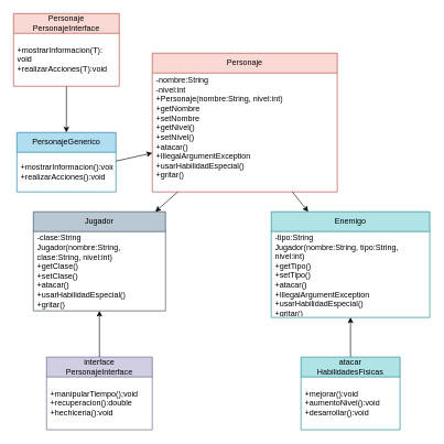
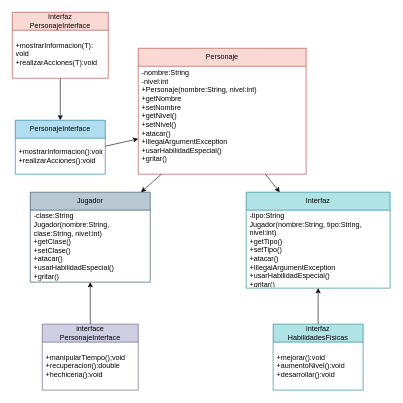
- <mxCell id="17" value="Personaje&lt;br&gt;PersonajeInterface" style="swimlane;fontStyle=0;childLayout=stackLayout;horizontal=1;startSize=30;horizontalStack=0;resizeParent=1;resizeParentMax=0;resizeLast=0;collapsible=1;marginBottom=0;whiteSpace=wrap;html=1;fillColor=#fad9d5;strokeColor=#ae4132;fontColor=#000000;" vertex="1" parent="1"><mxGeometry x="20" y="20" width="160" height="110" as="geometry" /></mxCell>
+ <mxCell id="17" value="Interfaz&lt;br&gt;PersonajeInterface" style="swimlane;fontStyle=0;childLayout=stackLayout;horizontal=1;startSize=30;horizontalStack=0;resizeParent=1;resizeParentMax=0;resizeLast=0;collapsible=1;marginBottom=0;whiteSpace=wrap;html=1;fillColor=#fad9d5;strokeColor=#ae4132;fontColor=#000000;" vertex="1" parent="1"><mxGeometry x="20" y="20" width="160" height="110" as="geometry" /></mxCell>
- <mxCell id="19" value="PersonajeGenerico" style="swimlane;fontStyle=0;childLayout=stackLayout;horizontal=1;startSize=30;horizontalStack=0;resizeParent=1;resizeParentMax=0;resizeLast=0;collapsible=1;marginBottom=0;whiteSpace=wrap;html=1;fillColor=#b1ddf0;strokeColor=#10739e;fontColor=#000000;" vertex="1" parent="1"><mxGeometry x="25" y="200" width="150" height="90" as="geometry" /></mxCell>
+ <mxCell id="19" value="PersonajeInterface" style="swimlane;fontStyle=0;childLayout=stackLayout;horizontal=1;startSize=30;horizontalStack=0;resizeParent=1;resizeParentMax=0;resizeLast=0;collapsible=1;marginBottom=0;whiteSpace=wrap;html=1;fillColor=#b1ddf0;strokeColor=#10739e;fontColor=#000000;" vertex="1" parent="1"><mxGeometry x="25" y="200" width="150" height="90" as="geometry" /></mxCell>
- <mxCell id="4" value="Enemigo" style="swimlane;fontStyle=0;childLayout=stackLayout;horizontal=1;startSize=30;horizontalStack=0;resizeParent=1;resizeParentMax=0;resizeLast=0;collapsible=1;marginBottom=0;whiteSpace=wrap;html=1;fillColor=#b0e3e6;strokeColor=#0e8088;fontColor=#000000;" parent="1" vertex="1"><mxGeometry x="410" y="320" width="240" height="160" as="geometry" /></mxCell>
+ <mxCell id="4" value="Interfaz" style="swimlane;fontStyle=0;childLayout=stackLayout;horizontal=1;startSize=30;horizontalStack=0;resizeParent=1;resizeParentMax=0;resizeLast=0;collapsible=1;marginBottom=0;whiteSpace=wrap;html=1;fillColor=#b0e3e6;strokeColor=#0e8088;fontColor=#000000;" parent="1" vertex="1"><mxGeometry x="410" y="320" width="240" height="160" as="geometry" /></mxCell>
- <mxCell id="14" value="atacar&lt;br&gt;HabilidadesFisicas" style="swimlane;fontStyle=0;childLayout=stackLayout;horizontal=1;startSize=30;horizontalStack=0;resizeParent=1;resizeParentMax=0;resizeLast=0;collapsible=1;marginBottom=0;whiteSpace=wrap;html=1;fillColor=#b0e3e6;strokeColor=#0e8088;fontColor=#000000;" parent="1" vertex="1"><mxGeometry x="455" y="540" width="150" height="110" as="geometry" /></mxCell>
+ <mxCell id="14" value="interfaz&lt;br&gt;HabilidadesFisicas" style="swimlane;fontStyle=0;childLayout=stackLayout;horizontal=1;startSize=30;horizontalStack=0;resizeParent=1;resizeParentMax=0;resizeLast=0;collapsible=1;marginBottom=0;whiteSpace=wrap;html=1;fillColor=#b0e3e6;strokeColor=#0e8088;fontColor=#000000;" parent="1" vertex="1"><mxGeometry x="455" y="540" width="150" height="110" as="geometry" /></mxCell>
